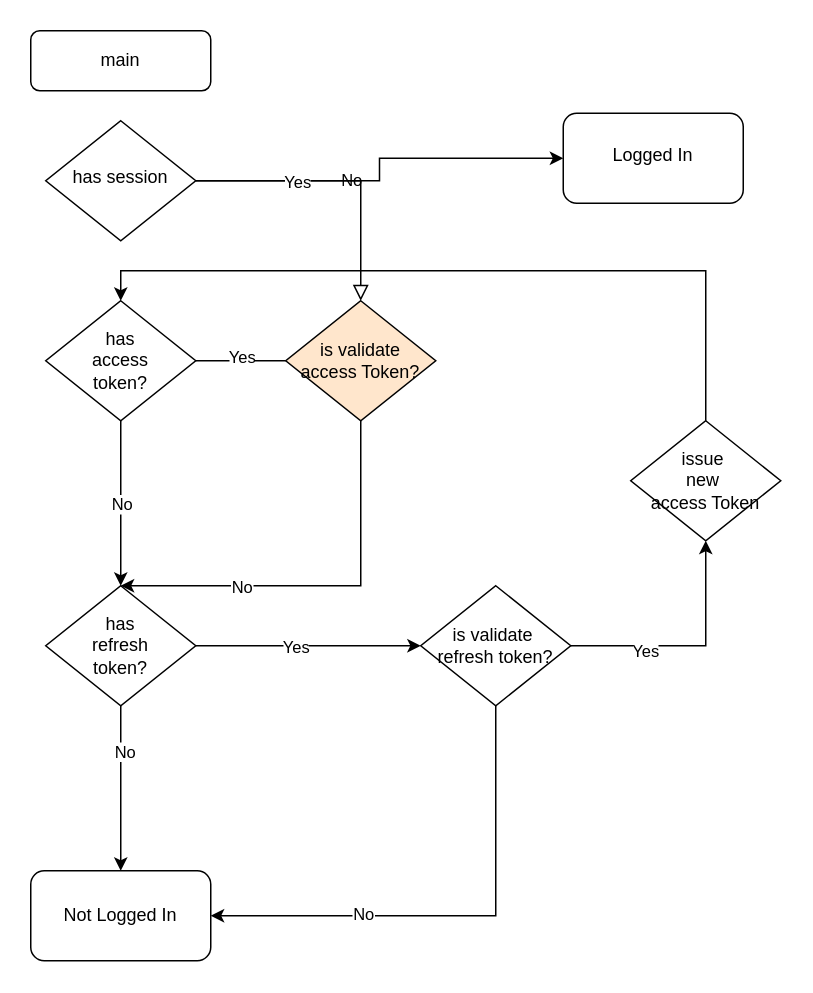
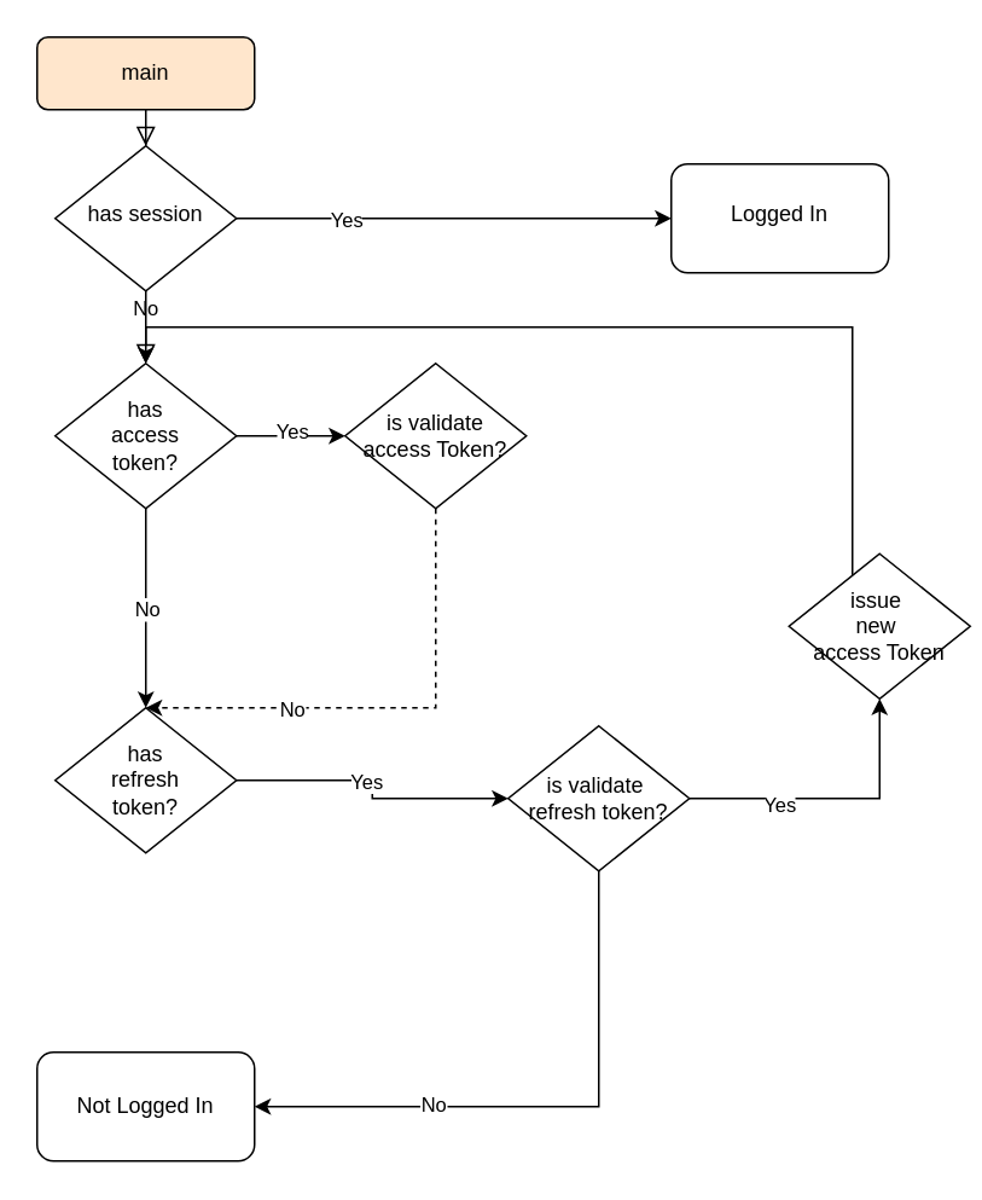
- <mxCell id="3" value="main" style="rounded=1;whiteSpace=wrap;html=1;fontSize=12;glass=0;strokeWidth=1;shadow=0;" parent="1" vertex="1"><mxGeometry x="20" y="20" width="120" height="40" as="geometry" /></mxCell>
+ <mxCell id="3" value="main" style="rounded=1;whiteSpace=wrap;html=1;fontSize=12;glass=0;strokeWidth=1;shadow=0;fillColor=#ffe6cc;" parent="1" vertex="1"><mxGeometry x="20" y="20" width="120" height="40" as="geometry" /></mxCell>
+ <mxCell id="2" value="" style="rounded=0;html=1;jettySize=auto;orthogonalLoop=1;fontSize=11;endArrow=block;endFill=0;endSize=8;strokeWidth=1;shadow=0;labelBackgroundColor=none;edgeStyle=orthogonalEdgeStyle;" parent="1" source="3" target="7" edge="1"><mxGeometry relative="1" as="geometry" /></mxCell>
- <mxCell id="19" value="Logged In" style="rounded=1;whiteSpace=wrap;html=1;shadow=0;strokeWidth=1;spacing=6;spacingTop=-4;" vertex="1" parent="1"><mxGeometry x="375" y="75" width="120" height="60" as="geometry" /></mxCell>
+ <mxCell id="19" value="Logged In" style="rounded=1;whiteSpace=wrap;html=1;shadow=0;strokeWidth=1;spacing=6;spacingTop=-4;" vertex="1" parent="1"><mxGeometry x="370" y="90" width="120" height="60" as="geometry" /></mxCell>
- <mxCell id="4" value="No" style="edgeStyle=orthogonalEdgeStyle;rounded=0;html=1;jettySize=auto;orthogonalLoop=1;fontSize=11;endArrow=block;endFill=0;endSize=8;strokeWidth=1;shadow=0;labelBackgroundColor=none;" parent="1" source="7" target="22" edge="1"><mxGeometry x="-0.01" y="-10" relative="1" as="geometry"><mxPoint x="10" y="-10" as="offset" /><mxPoint x="190" y="150" as="targetPoint" /></mxGeometry></mxCell>
+ <mxCell id="4" value="No" style="edgeStyle=orthogonalEdgeStyle;rounded=0;html=1;jettySize=auto;orthogonalLoop=1;fontSize=11;endArrow=block;endFill=0;endSize=8;strokeWidth=1;shadow=0;labelBackgroundColor=none;entryX=0.5;entryY=0;entryDx=0;entryDy=0;" parent="1" source="7" target="12" edge="1"><mxGeometry x="-0.01" y="-10" relative="1" as="geometry"><mxPoint x="10" y="-10" as="offset" /><mxPoint x="190" y="150" as="targetPoint" /></mxGeometry></mxCell>
- <mxCell id="10" value="" style="edgeStyle=orthogonalEdgeStyle;rounded=0;orthogonalLoop=1;jettySize=auto;html=1;endArrow=none;" edge="1" parent="1" source="12" target="22"><mxGeometry relative="1" as="geometry" /></mxCell>
+ <mxCell id="10" value="" style="edgeStyle=orthogonalEdgeStyle;rounded=0;orthogonalLoop=1;jettySize=auto;html=1;" edge="1" parent="1" source="12" target="22"><mxGeometry relative="1" as="geometry" /></mxCell>
- <mxCell id="22" value="is validate &lt;br&gt;access Token?" style="rhombus;whiteSpace=wrap;html=1;fillColor=#ffe6cc;" vertex="1" parent="1"><mxGeometry x="190" y="200" width="100" height="80" as="geometry" /></mxCell>
+ <mxCell id="22" value="is validate &lt;br&gt;access Token?" style="rhombus;whiteSpace=wrap;html=1;" vertex="1" parent="1"><mxGeometry x="190" y="200" width="100" height="80" as="geometry" /></mxCell>
- <mxCell id="29" value="issue&amp;nbsp;&lt;br&gt;new&amp;nbsp;&lt;br&gt;access Token" style="rhombus;whiteSpace=wrap;html=1;" vertex="1" parent="1"><mxGeometry x="420" y="280" width="100" height="80" as="geometry" /></mxCell>
+ <mxCell id="29" value="issue&amp;nbsp;&lt;br&gt;new&amp;nbsp;&lt;br&gt;access Token" style="rhombus;whiteSpace=wrap;html=1;" vertex="1" parent="1"><mxGeometry x="435" y="305" width="100" height="80" as="geometry" /></mxCell>
- <mxCell id="20" style="edgeStyle=orthogonalEdgeStyle;rounded=0;orthogonalLoop=1;jettySize=auto;html=1;entryX=0.5;entryY=0;entryDx=0;entryDy=0;" edge="1" parent="1" source="22" target="17"><mxGeometry relative="1" as="geometry"><mxPoint x="80" y="310" as="targetPoint" /><Array as="points"><mxPoint x="240" y="390" /></Array></mxGeometry></mxCell>
+ <mxCell id="20" style="edgeStyle=orthogonalEdgeStyle;rounded=0;orthogonalLoop=1;jettySize=auto;html=1;entryX=0.5;entryY=0;entryDx=0;entryDy=0;dashed=1;" edge="1" parent="1" source="22" target="17"><mxGeometry relative="1" as="geometry"><mxPoint x="80" y="310" as="targetPoint" /><Array as="points"><mxPoint x="240" y="390" /></Array></mxGeometry></mxCell>
- <mxCell id="27" value="is validate&amp;nbsp;&lt;br&gt;refresh token?" style="rhombus;whiteSpace=wrap;html=1;" vertex="1" parent="1"><mxGeometry x="280" y="390" width="100" height="80" as="geometry" /></mxCell>
+ <mxCell id="27" value="is validate&amp;nbsp;&lt;br&gt;refresh token?" style="rhombus;whiteSpace=wrap;html=1;" vertex="1" parent="1"><mxGeometry x="280" y="400" width="100" height="80" as="geometry" /></mxCell>
- <mxCell id="13" value="" style="edgeStyle=orthogonalEdgeStyle;rounded=0;orthogonalLoop=1;jettySize=auto;html=1;" edge="1" parent="1" source="17" target="18"><mxGeometry relative="1" as="geometry" /></mxCell>
- <mxCell id="14" value="No" style="edgeLabel;html=1;align=center;verticalAlign=middle;resizable=0;points=[];" vertex="1" connectable="0" parent="13"><mxGeometry x="-0.45" y="2" relative="1" as="geometry"><mxPoint as="offset" /></mxGeometry></mxCell>
